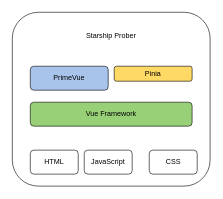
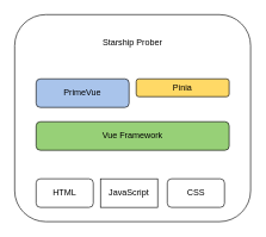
- <mxCell id="5" value="JavaScript" style="rounded=1;whiteSpace=wrap;html=1;" parent="1" vertex="1"><mxGeometry x="140" y="250" width="80" height="40" as="geometry" /></mxCell>
+ <mxCell id="5" value="JavaScript" style="whiteSpace=wrap;html=1;rounded=0;" parent="1" vertex="1"><mxGeometry x="140" y="250" width="80" height="40" as="geometry" /></mxCell>
- <mxCell id="6" value="CSS" style="rounded=1;whiteSpace=wrap;html=1;" parent="1" vertex="1"><mxGeometry x="248.5" y="250" width="80" height="40" as="geometry" /></mxCell>
+ <mxCell id="6" value="CSS" style="rounded=1;whiteSpace=wrap;html=1;" parent="1" vertex="1"><mxGeometry x="233.5" y="250" width="80" height="40" as="geometry" /></mxCell>
